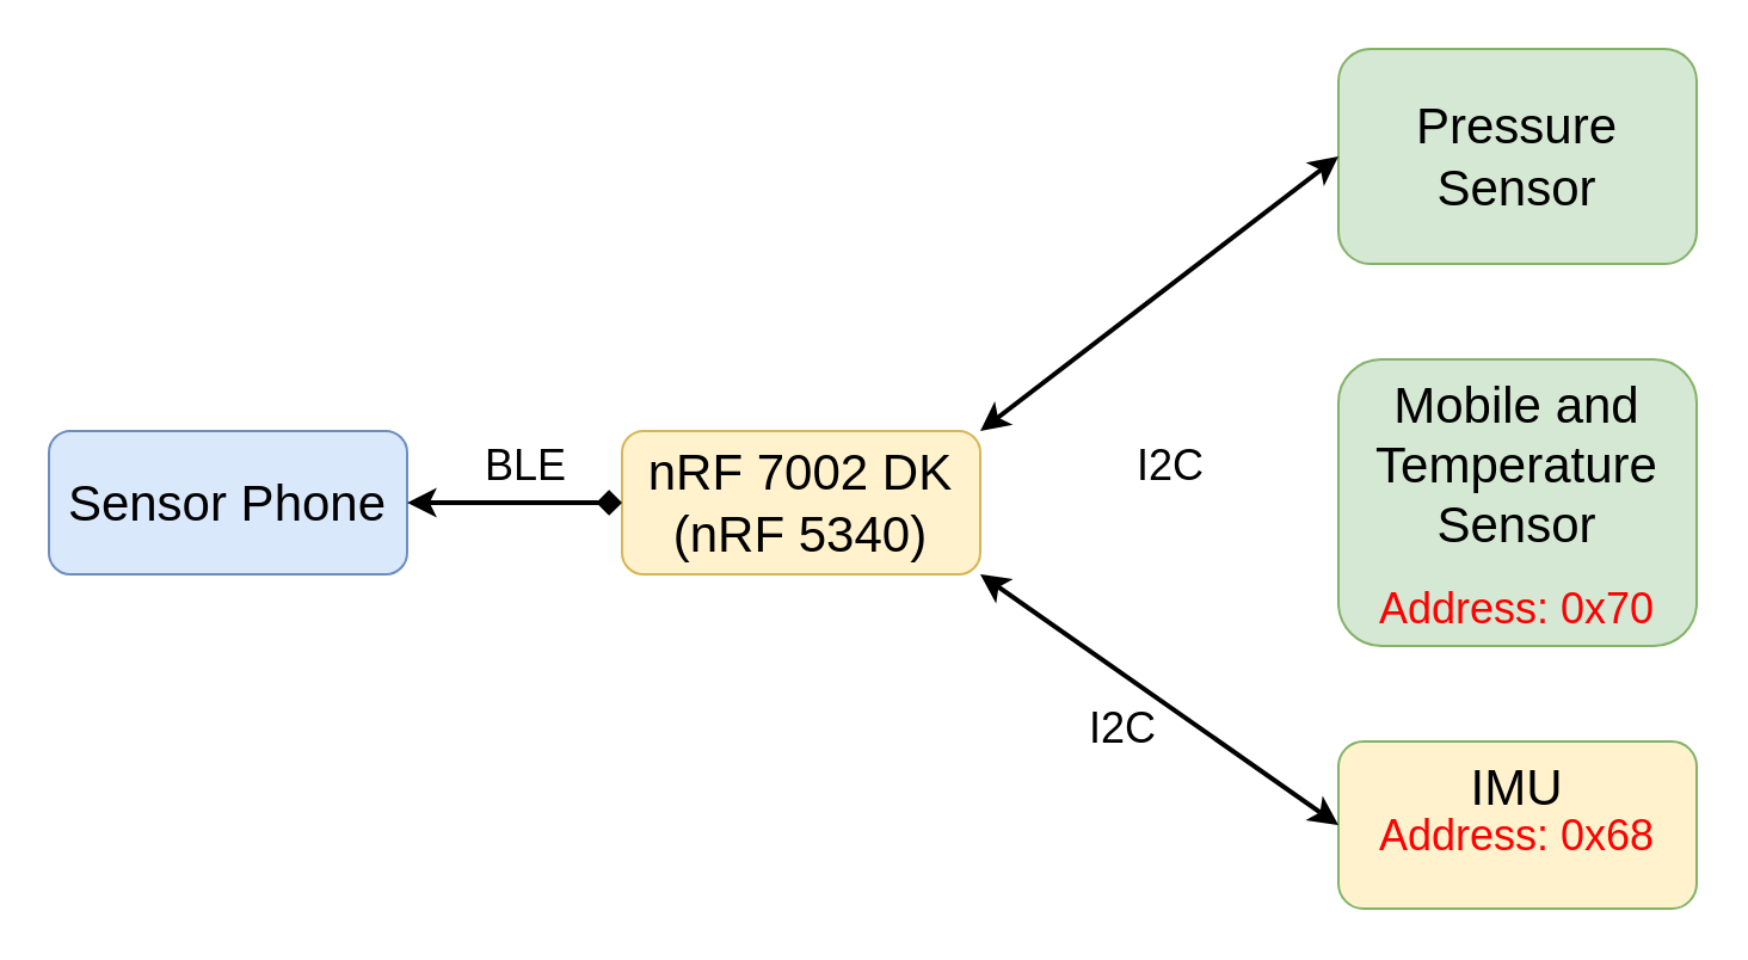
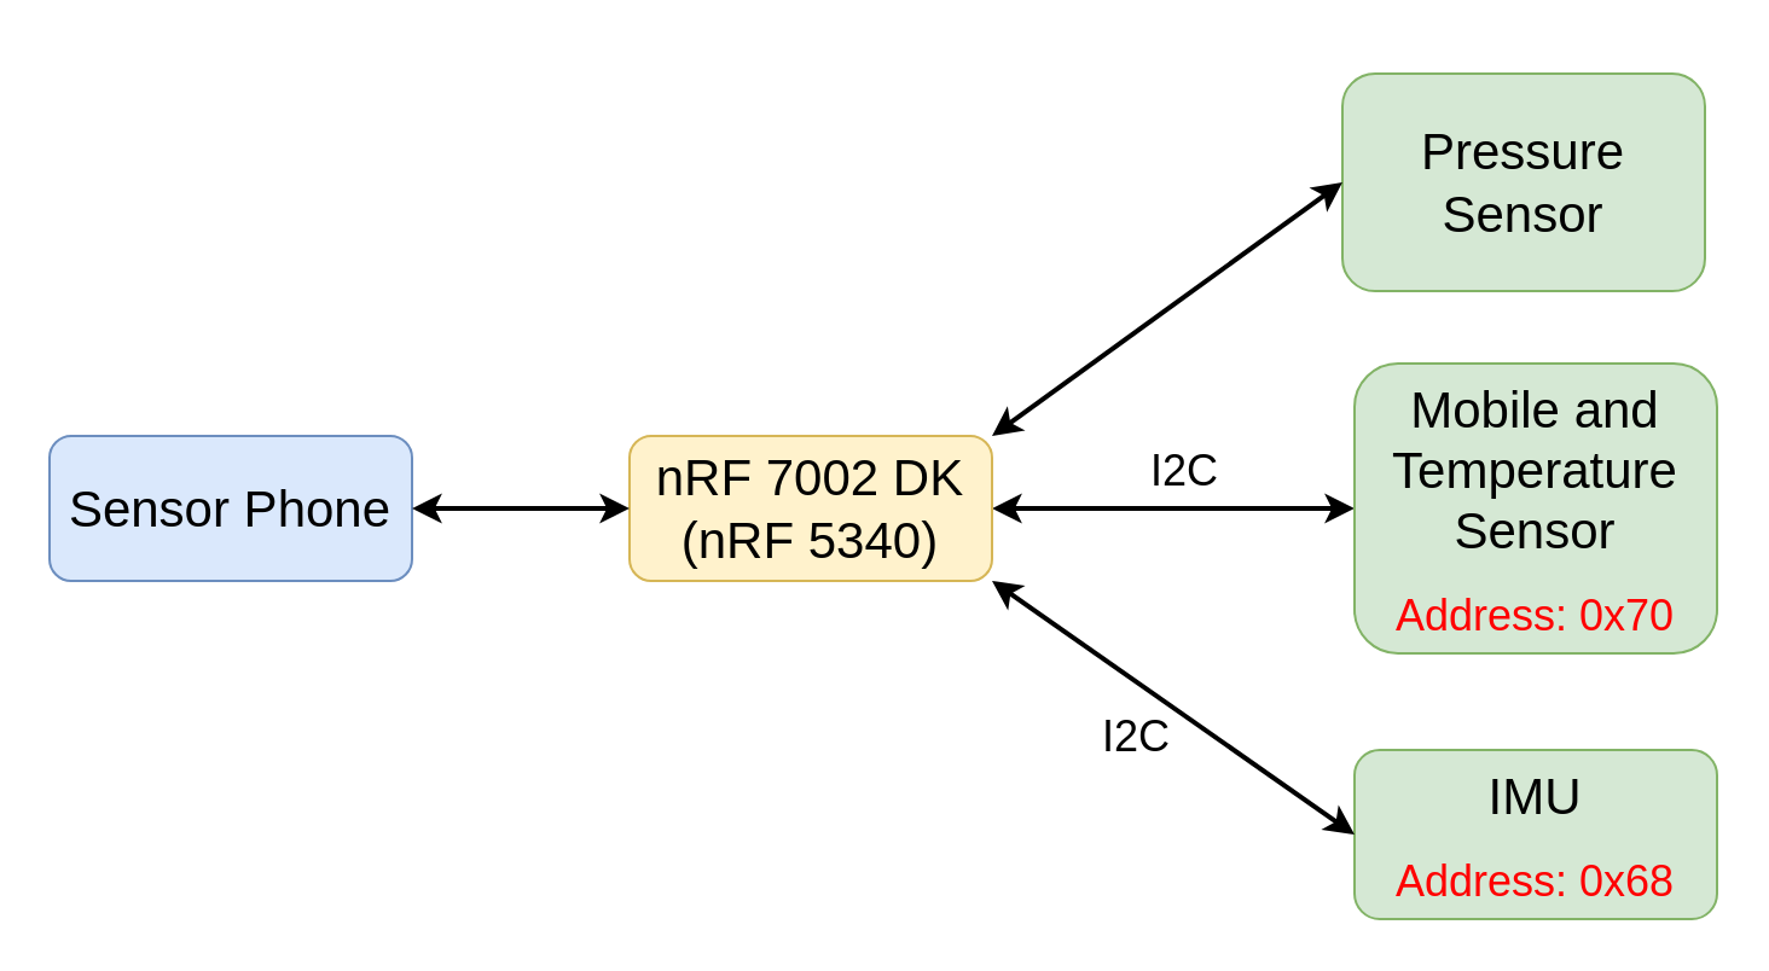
- <mxCell id="4" value="&lt;span style=&quot;font-size: 21px;&quot;&gt;Pressure Sensor&lt;/span&gt;" style="rounded=1;whiteSpace=wrap;html=1;fillColor=#d5e8d4;strokeColor=#82b366;verticalAlign=middle;" parent="1" vertex="1"><mxGeometry x="560" y="20" width="150" height="90" as="geometry" /></mxCell>
+ <mxCell id="4" value="&lt;span style=&quot;font-size: 21px;&quot;&gt;Pressure Sensor&lt;/span&gt;" style="rounded=1;whiteSpace=wrap;html=1;fillColor=#d5e8d4;strokeColor=#82b366;verticalAlign=middle;" parent="1" vertex="1"><mxGeometry x="555" y="30" width="150" height="90" as="geometry" /></mxCell>
- <mxCell id="11" value="&lt;font style=&quot;font-size: 18px;&quot;&gt;BLE&lt;/font&gt;" style="text;html=1;align=center;verticalAlign=middle;whiteSpace=wrap;rounded=0;" parent="1" vertex="1"><mxGeometry x="190" y="180" width="60" height="30" as="geometry" /></mxCell>
- <mxCell id="10" value="" style="endArrow=diamond;startArrow=classic;html=1;rounded=0;exitX=1;exitY=0.5;exitDx=0;exitDy=0;entryX=0;entryY=0.5;entryDx=0;entryDy=0;strokeWidth=2;" parent="1" source="9" target="3" edge="1"><mxGeometry width="50" height="50" relative="1" as="geometry"><mxPoint x="180" y="240" as="sourcePoint" /><mxPoint x="230" y="190" as="targetPoint" /></mxGeometry></mxCell>
+ <mxCell id="10" value="" style="endArrow=classic;startArrow=classic;html=1;rounded=0;exitX=1;exitY=0.5;exitDx=0;exitDy=0;entryX=0;entryY=0.5;entryDx=0;entryDy=0;strokeWidth=2;" parent="1" source="9" target="3" edge="1"><mxGeometry width="50" height="50" relative="1" as="geometry"><mxPoint x="180" y="240" as="sourcePoint" /><mxPoint x="230" y="190" as="targetPoint" /></mxGeometry></mxCell>
+ <mxCell id="2" value="" style="edgeStyle=orthogonalEdgeStyle;rounded=0;orthogonalLoop=1;jettySize=auto;html=1;startArrow=classic;startFill=1;strokeWidth=2;" parent="1" source="3" target="5" edge="1"><mxGeometry relative="1" as="geometry" /></mxCell>
- <mxCell id="6" value="&lt;div&gt;&lt;span style=&quot;font-size: 21px; background-color: transparent; color: light-dark(rgb(0, 0, 0), rgb(255, 255, 255));&quot;&gt;IMU&lt;/span&gt;&lt;/div&gt;" style="rounded=1;whiteSpace=wrap;html=1;fillColor=#fff2cc;strokeColor=#82b366;verticalAlign=top;" parent="1" vertex="1"><mxGeometry x="560" y="310" width="150" height="70" as="geometry" /></mxCell>
+ <mxCell id="6" value="&lt;div&gt;&lt;span style=&quot;font-size: 21px; background-color: transparent; color: light-dark(rgb(0, 0, 0), rgb(255, 255, 255));&quot;&gt;IMU&lt;/span&gt;&lt;/div&gt;" style="rounded=1;whiteSpace=wrap;html=1;fillColor=#d5e8d4;strokeColor=#82b366;verticalAlign=top;" parent="1" vertex="1"><mxGeometry x="560" y="310" width="150" height="70" as="geometry" /></mxCell>
- <mxCell id="15" value="&lt;span style=&quot;font-size: 18px;&quot;&gt;Address:&amp;nbsp;&lt;/span&gt;&lt;font style=&quot;font-size: 18px;&quot;&gt;0x68&lt;/font&gt;" style="text;html=1;align=center;verticalAlign=middle;whiteSpace=wrap;rounded=0;fontColor=#FF0000;" parent="1" vertex="1"><mxGeometry x="570" y="335" width="130" height="30" as="geometry" /></mxCell>
+ <mxCell id="15" value="&lt;span style=&quot;font-size: 18px;&quot;&gt;Address:&amp;nbsp;&lt;/span&gt;&lt;font style=&quot;font-size: 18px;&quot;&gt;0x68&lt;/font&gt;" style="text;html=1;align=center;verticalAlign=middle;whiteSpace=wrap;rounded=0;fontColor=#FF0000;" parent="1" vertex="1"><mxGeometry x="570" y="350" width="130" height="30" as="geometry" /></mxCell>
